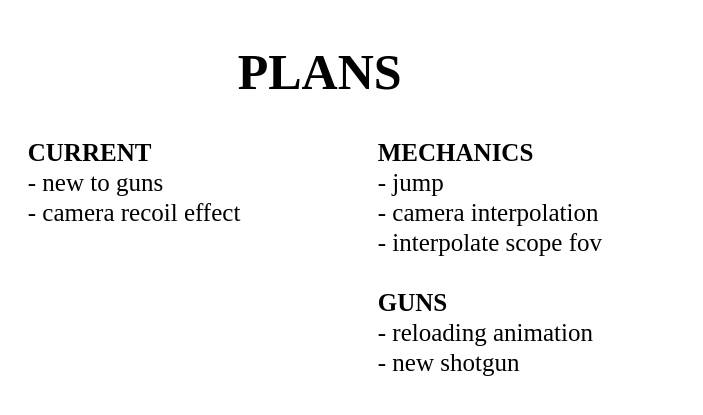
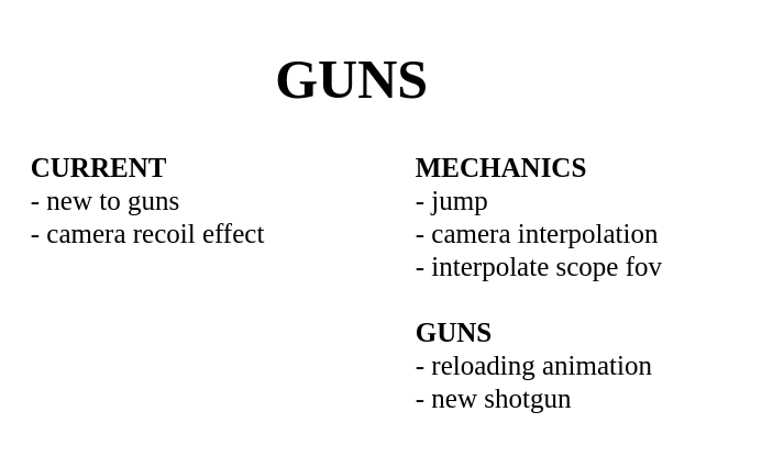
- <mxCell id="4" value="&lt;p style=&quot;line-height: 100%;&quot;&gt;&lt;b style=&quot;&quot;&gt;&lt;font style=&quot;font-size: 40px;&quot;&gt;PLANS&lt;/font&gt;&lt;/b&gt;&lt;/p&gt;" style="text;html=1;align=center;verticalAlign=middle;resizable=0;points=[];autosize=1;strokeColor=none;fillColor=none;fontSize=20;fontFamily=Architects Daughter;sketch=1;hachureGap=4;jiggle=2;curveFitting=1;fontSource=https%3A%2F%2Ffonts.googleapis.com%2Fcss%3Ffamily%3DArchitects%2BDaughter;" parent="1" vertex="1"><mxGeometry x="180" y="20" width="150" height="80" as="geometry" /></mxCell>
+ <mxCell id="4" value="&lt;p style=&quot;line-height: 100%;&quot;&gt;&lt;b style=&quot;&quot;&gt;&lt;font style=&quot;font-size: 40px;&quot;&gt;GUNS&lt;/font&gt;&lt;/b&gt;&lt;/p&gt;" style="text;html=1;align=center;verticalAlign=middle;resizable=0;points=[];autosize=1;strokeColor=none;fillColor=none;fontSize=20;fontFamily=Architects Daughter;sketch=1;hachureGap=4;jiggle=2;curveFitting=1;fontSource=https%3A%2F%2Ffonts.googleapis.com%2Fcss%3Ffamily%3DArchitects%2BDaughter;" parent="1" vertex="1"><mxGeometry x="180" y="20" width="150" height="80" as="geometry" /></mxCell>
